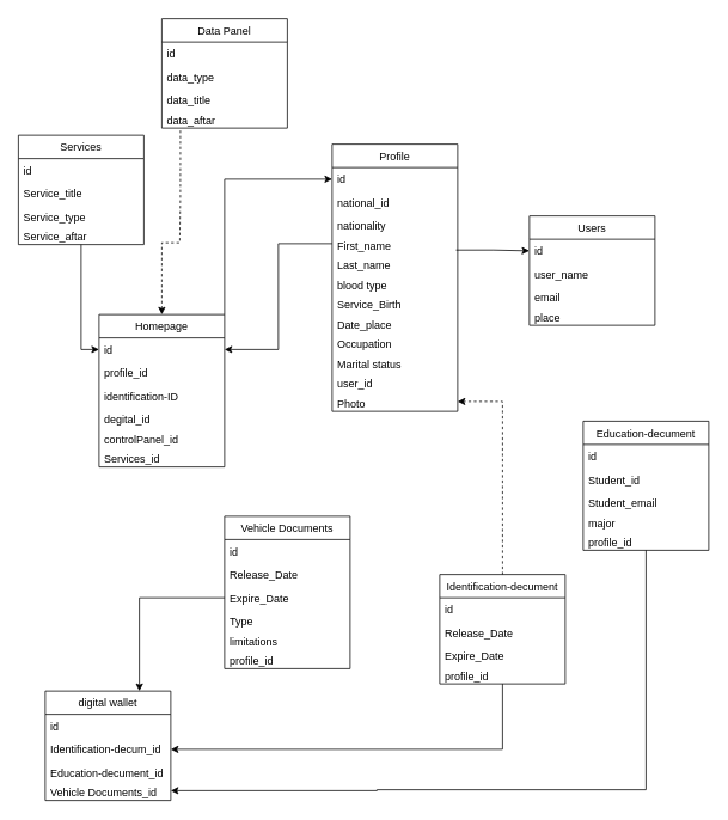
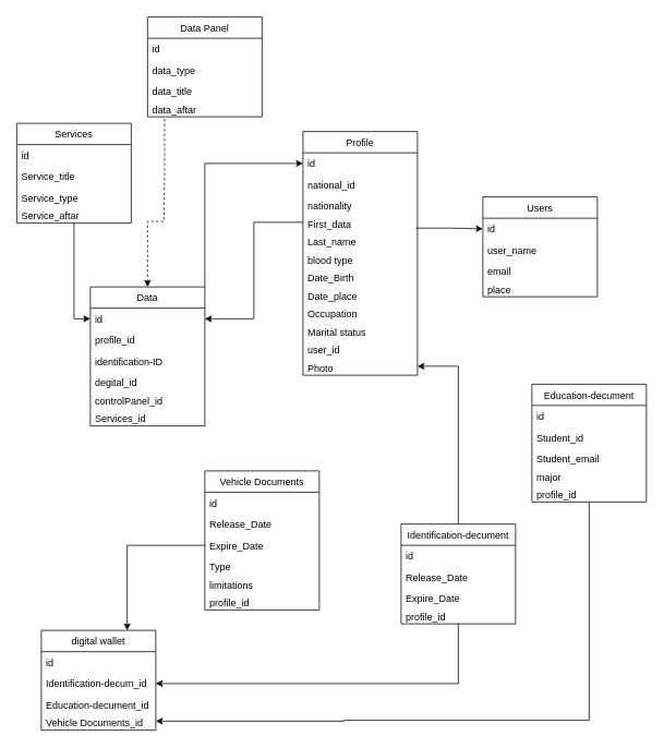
- <mxCell id="11" value="First_name" style="text;strokeColor=none;fillColor=none;align=left;verticalAlign=top;spacingLeft=4;spacingRight=4;overflow=hidden;rotatable=0;points=[[0,0.5],[1,0.5]];portConstraint=eastwest;" parent="7" vertex="1"><mxGeometry y="100" width="140" height="22" as="geometry" /></mxCell>
+ <mxCell id="11" value="First_data" style="text;strokeColor=none;fillColor=none;align=left;verticalAlign=top;spacingLeft=4;spacingRight=4;overflow=hidden;rotatable=0;points=[[0,0.5],[1,0.5]];portConstraint=eastwest;" parent="7" vertex="1"><mxGeometry y="100" width="140" height="22" as="geometry" /></mxCell>
- <mxCell id="14" value="Service_Birth" style="text;strokeColor=none;fillColor=none;align=left;verticalAlign=top;spacingLeft=4;spacingRight=4;overflow=hidden;rotatable=0;points=[[0,0.5],[1,0.5]];portConstraint=eastwest;" parent="7" vertex="1"><mxGeometry y="166" width="140" height="22" as="geometry" /></mxCell>
+ <mxCell id="14" value="Date_Birth" style="text;strokeColor=none;fillColor=none;align=left;verticalAlign=top;spacingLeft=4;spacingRight=4;overflow=hidden;rotatable=0;points=[[0,0.5],[1,0.5]];portConstraint=eastwest;" parent="7" vertex="1"><mxGeometry y="166" width="140" height="22" as="geometry" /></mxCell>
- <mxCell id="21" value="Homepage" style="swimlane;fontStyle=0;childLayout=stackLayout;horizontal=1;startSize=26;fillColor=none;horizontalStack=0;resizeParent=1;resizeParentMax=0;resizeLast=0;collapsible=1;marginBottom=0;" parent="1" vertex="1"><mxGeometry x="110" y="350" width="140" height="170" as="geometry" /></mxCell>
+ <mxCell id="21" value="Data" style="swimlane;fontStyle=0;childLayout=stackLayout;horizontal=1;startSize=26;fillColor=none;horizontalStack=0;resizeParent=1;resizeParentMax=0;resizeLast=0;collapsible=1;marginBottom=0;" parent="1" vertex="1"><mxGeometry x="110" y="350" width="140" height="170" as="geometry" /></mxCell>
- <mxCell id="35" style="edgeStyle=orthogonalEdgeStyle;rounded=0;orthogonalLoop=1;jettySize=auto;html=1;dashed=1;" parent="1" source="36" target="19" edge="1"><mxGeometry relative="1" as="geometry" /></mxCell>
+ <mxCell id="35" style="edgeStyle=orthogonalEdgeStyle;rounded=0;orthogonalLoop=1;jettySize=auto;html=1;" parent="1" source="36" target="19" edge="1"><mxGeometry relative="1" as="geometry" /></mxCell>
